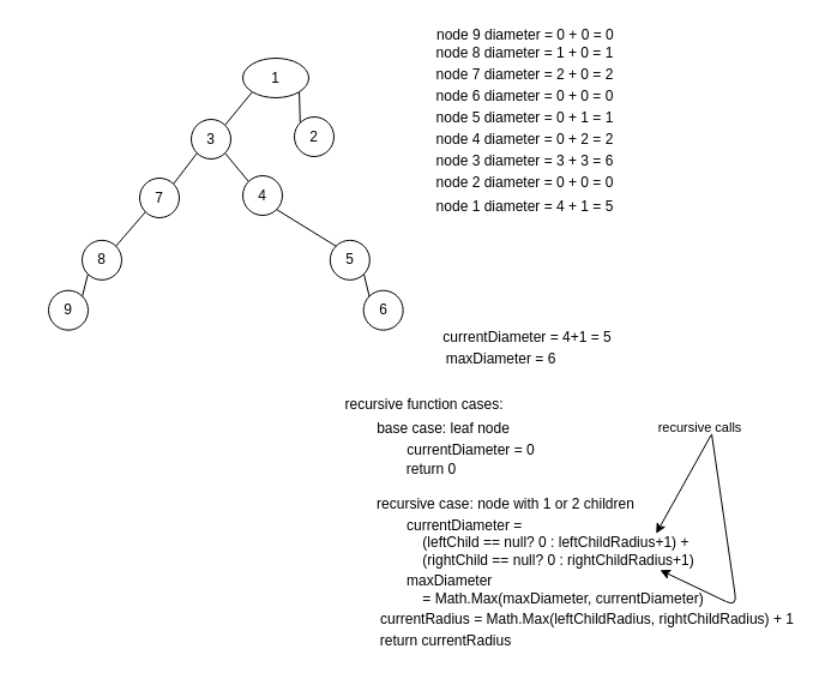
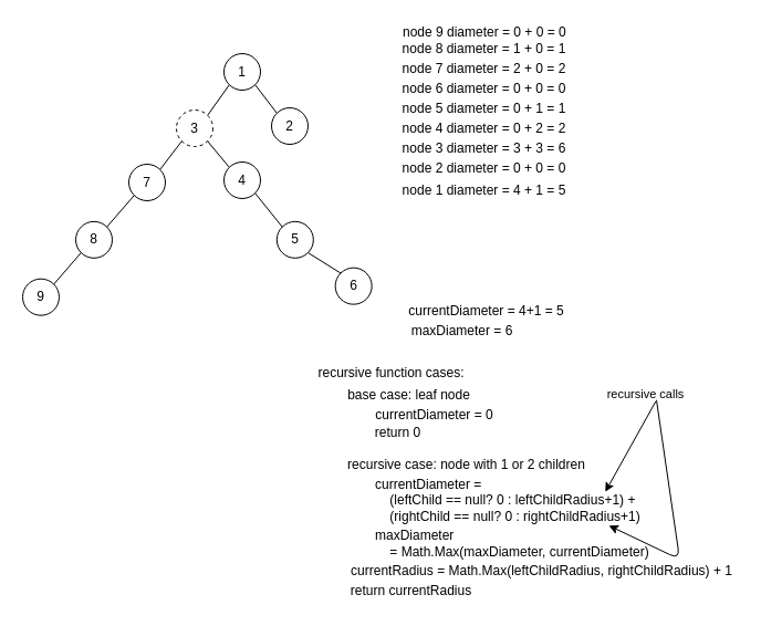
- <mxCell id="4" value="1" style="ellipse;whiteSpace=wrap;html=1;aspect=fixed;" parent="1" vertex="1"><mxGeometry x="202" y="48" width="55" height="33" as="geometry" /></mxCell>
+ <mxCell id="4" value="1" style="ellipse;whiteSpace=wrap;html=1;aspect=fixed;" parent="1" vertex="1"><mxGeometry x="202" y="48" width="33" height="33" as="geometry" /></mxCell>
- <mxCell id="5" value="3" style="ellipse;whiteSpace=wrap;html=1;aspect=fixed;" parent="1" vertex="1"><mxGeometry x="159" y="99" width="33" height="33" as="geometry" /></mxCell>
+ <mxCell id="5" value="3" style="ellipse;whiteSpace=wrap;html=1;aspect=fixed;dashed=1;" parent="1" vertex="1"><mxGeometry x="159" y="99" width="33" height="33" as="geometry" /></mxCell>
- <mxCell id="15" value="5" style="ellipse;whiteSpace=wrap;html=1;aspect=fixed;" parent="1" vertex="1"><mxGeometry x="274.83" y="199.83" width="33" height="33" as="geometry" /></mxCell>
+ <mxCell id="15" value="5" style="ellipse;whiteSpace=wrap;html=1;aspect=fixed;" parent="1" vertex="1"><mxGeometry x="249.83" y="199.83" width="33" height="33" as="geometry" /></mxCell>
- <mxCell id="14" value="9" style="ellipse;whiteSpace=wrap;html=1;aspect=fixed;" parent="1" vertex="1"><mxGeometry x="40" y="241.66" width="33" height="33" as="geometry" /></mxCell>
+ <mxCell id="14" value="9" style="ellipse;whiteSpace=wrap;html=1;aspect=fixed;" parent="1" vertex="1"><mxGeometry x="20" y="251.66" width="33" height="33" as="geometry" /></mxCell>
